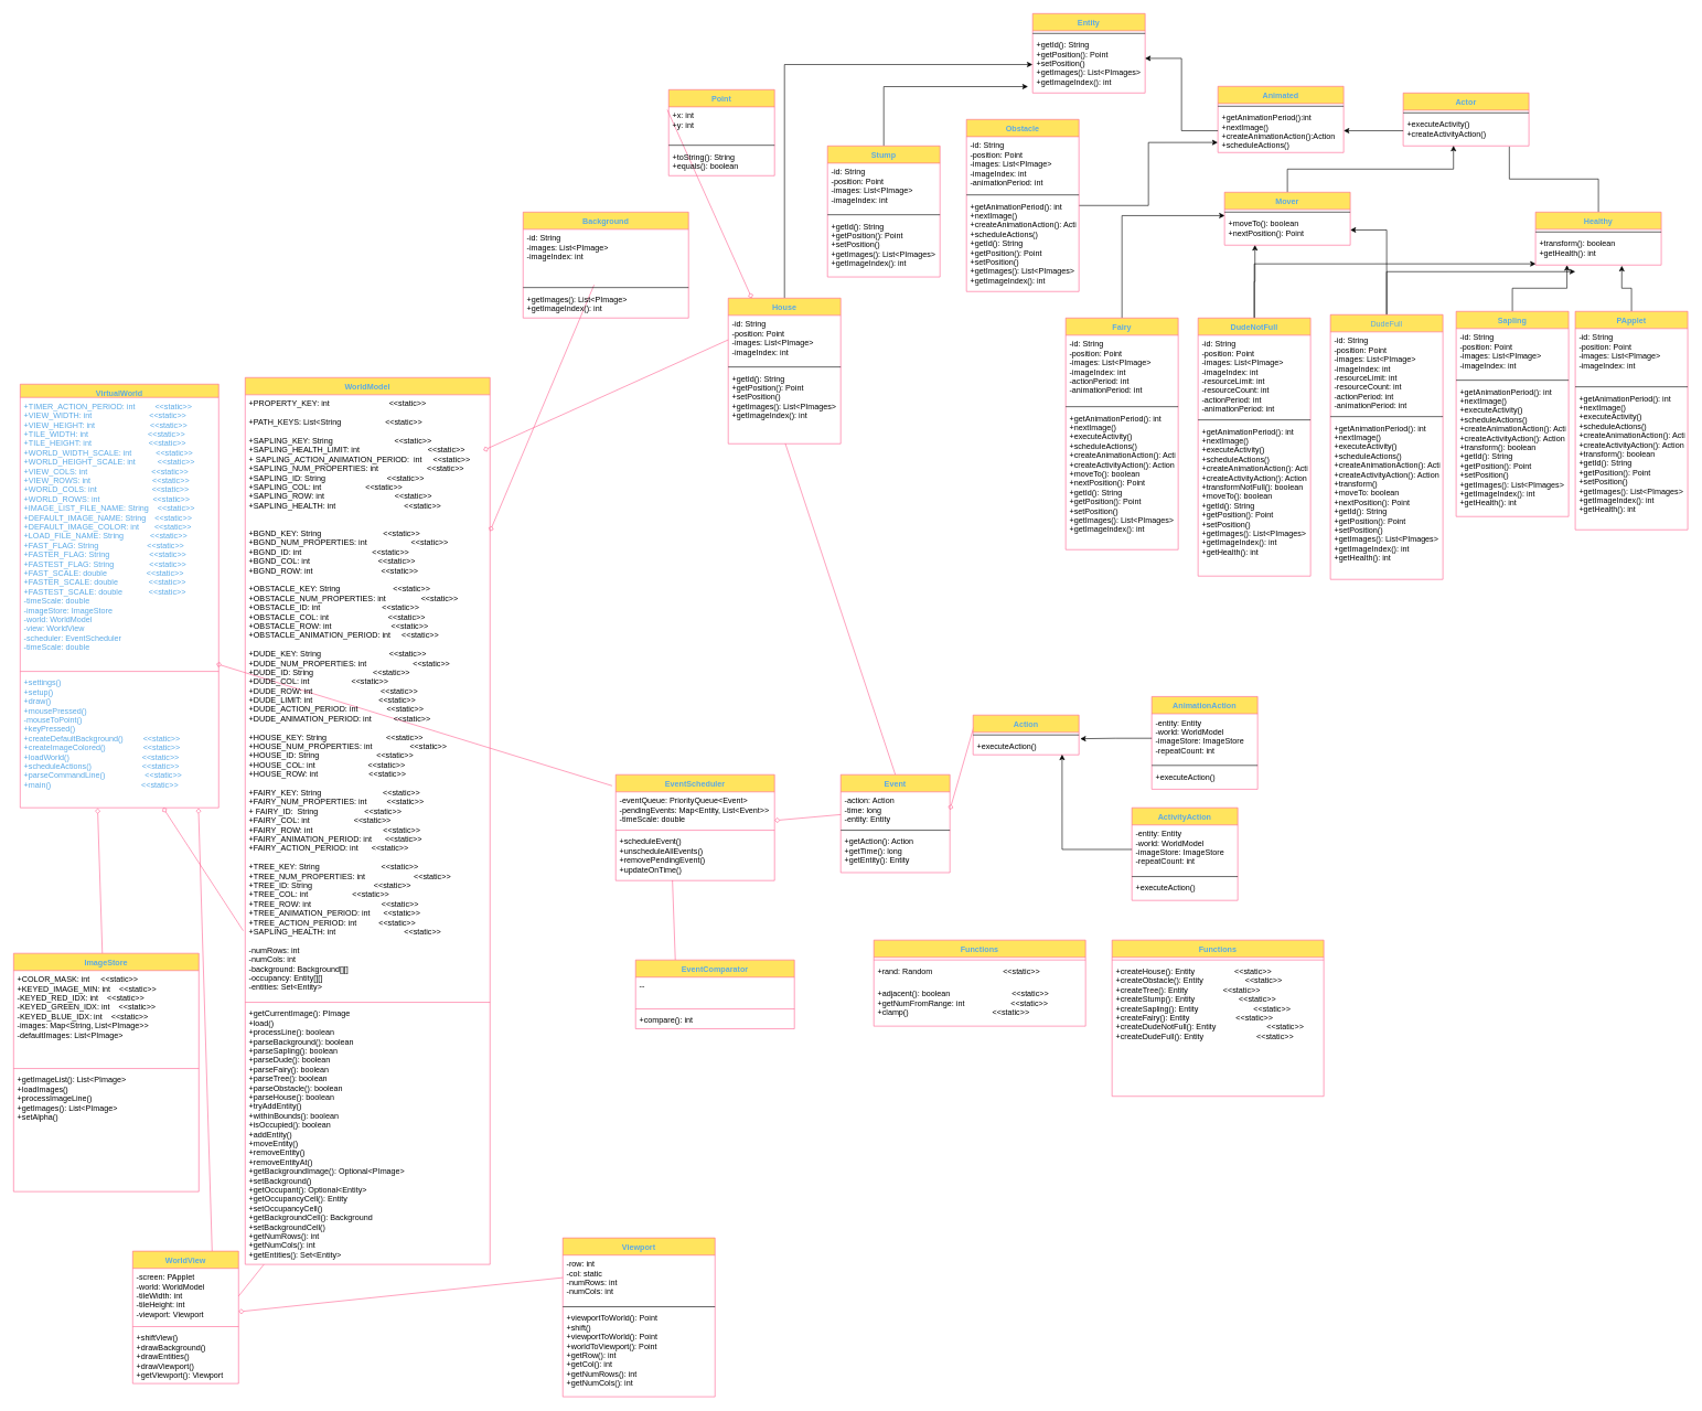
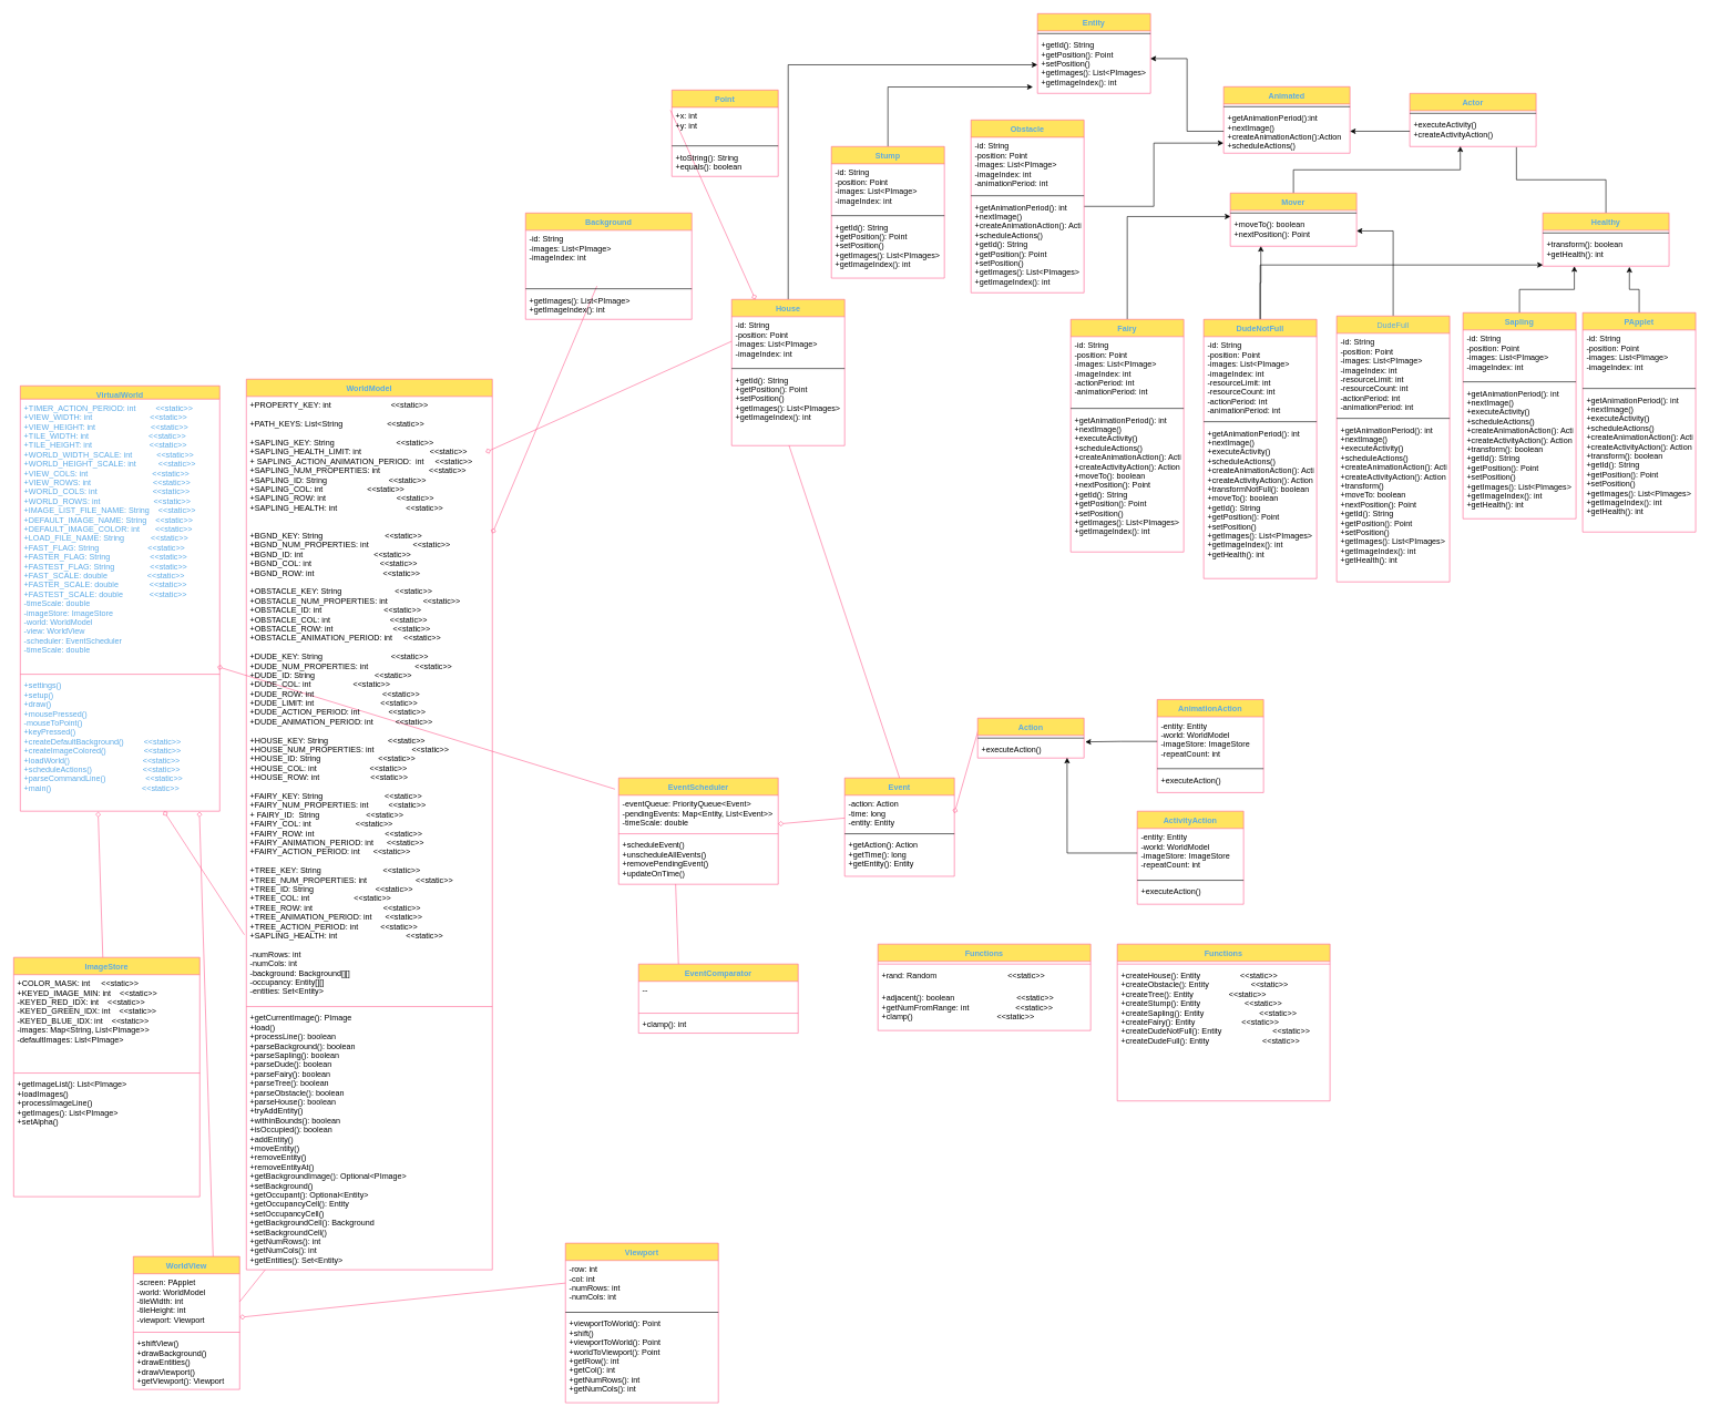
- <mxCell id="69" style="edgeStyle=orthogonalEdgeStyle;rounded=0;orthogonalLoop=1;jettySize=auto;html=1;entryX=0.316;entryY=1.217;entryDx=0;entryDy=0;entryPerimeter=0;" edge="1" parent="1" source="70" target="136"><mxGeometry relative="1" as="geometry" /></mxCell>
- <mxCell id="39" value="+compare(): int" style="text;strokeColor=none;fillColor=none;align=left;verticalAlign=top;spacingLeft=4;spacingRight=4;overflow=hidden;rotatable=0;points=[[0,0.5],[1,0.5]];portConstraint=eastwest;fontColor=#000000;" vertex="1" parent="36"><mxGeometry y="78" width="240" height="26" as="geometry" /></mxCell>
+ <mxCell id="39" value="+clamp(): int" style="text;strokeColor=none;fillColor=none;align=left;verticalAlign=top;spacingLeft=4;spacingRight=4;overflow=hidden;rotatable=0;points=[[0,0.5],[1,0.5]];portConstraint=eastwest;fontColor=#000000;" vertex="1" parent="36"><mxGeometry y="78" width="240" height="26" as="geometry" /></mxCell>
- <mxCell id="54" value="-row: int&#10;-col: static&#10;-numRows: int&#10;-numCols: int" style="text;strokeColor=none;fillColor=none;align=left;verticalAlign=top;spacingLeft=4;spacingRight=4;overflow=hidden;rotatable=0;points=[[0,0.5],[1,0.5]];portConstraint=eastwest;" vertex="1" parent="53"><mxGeometry y="26" width="230" height="74" as="geometry" /></mxCell>
+ <mxCell id="54" value="-row: int&#10;-col: int&#10;-numRows: int&#10;-numCols: int" style="text;strokeColor=none;fillColor=none;align=left;verticalAlign=top;spacingLeft=4;spacingRight=4;overflow=hidden;rotatable=0;points=[[0,0.5],[1,0.5]];portConstraint=eastwest;" vertex="1" parent="53"><mxGeometry y="26" width="230" height="74" as="geometry" /></mxCell>
